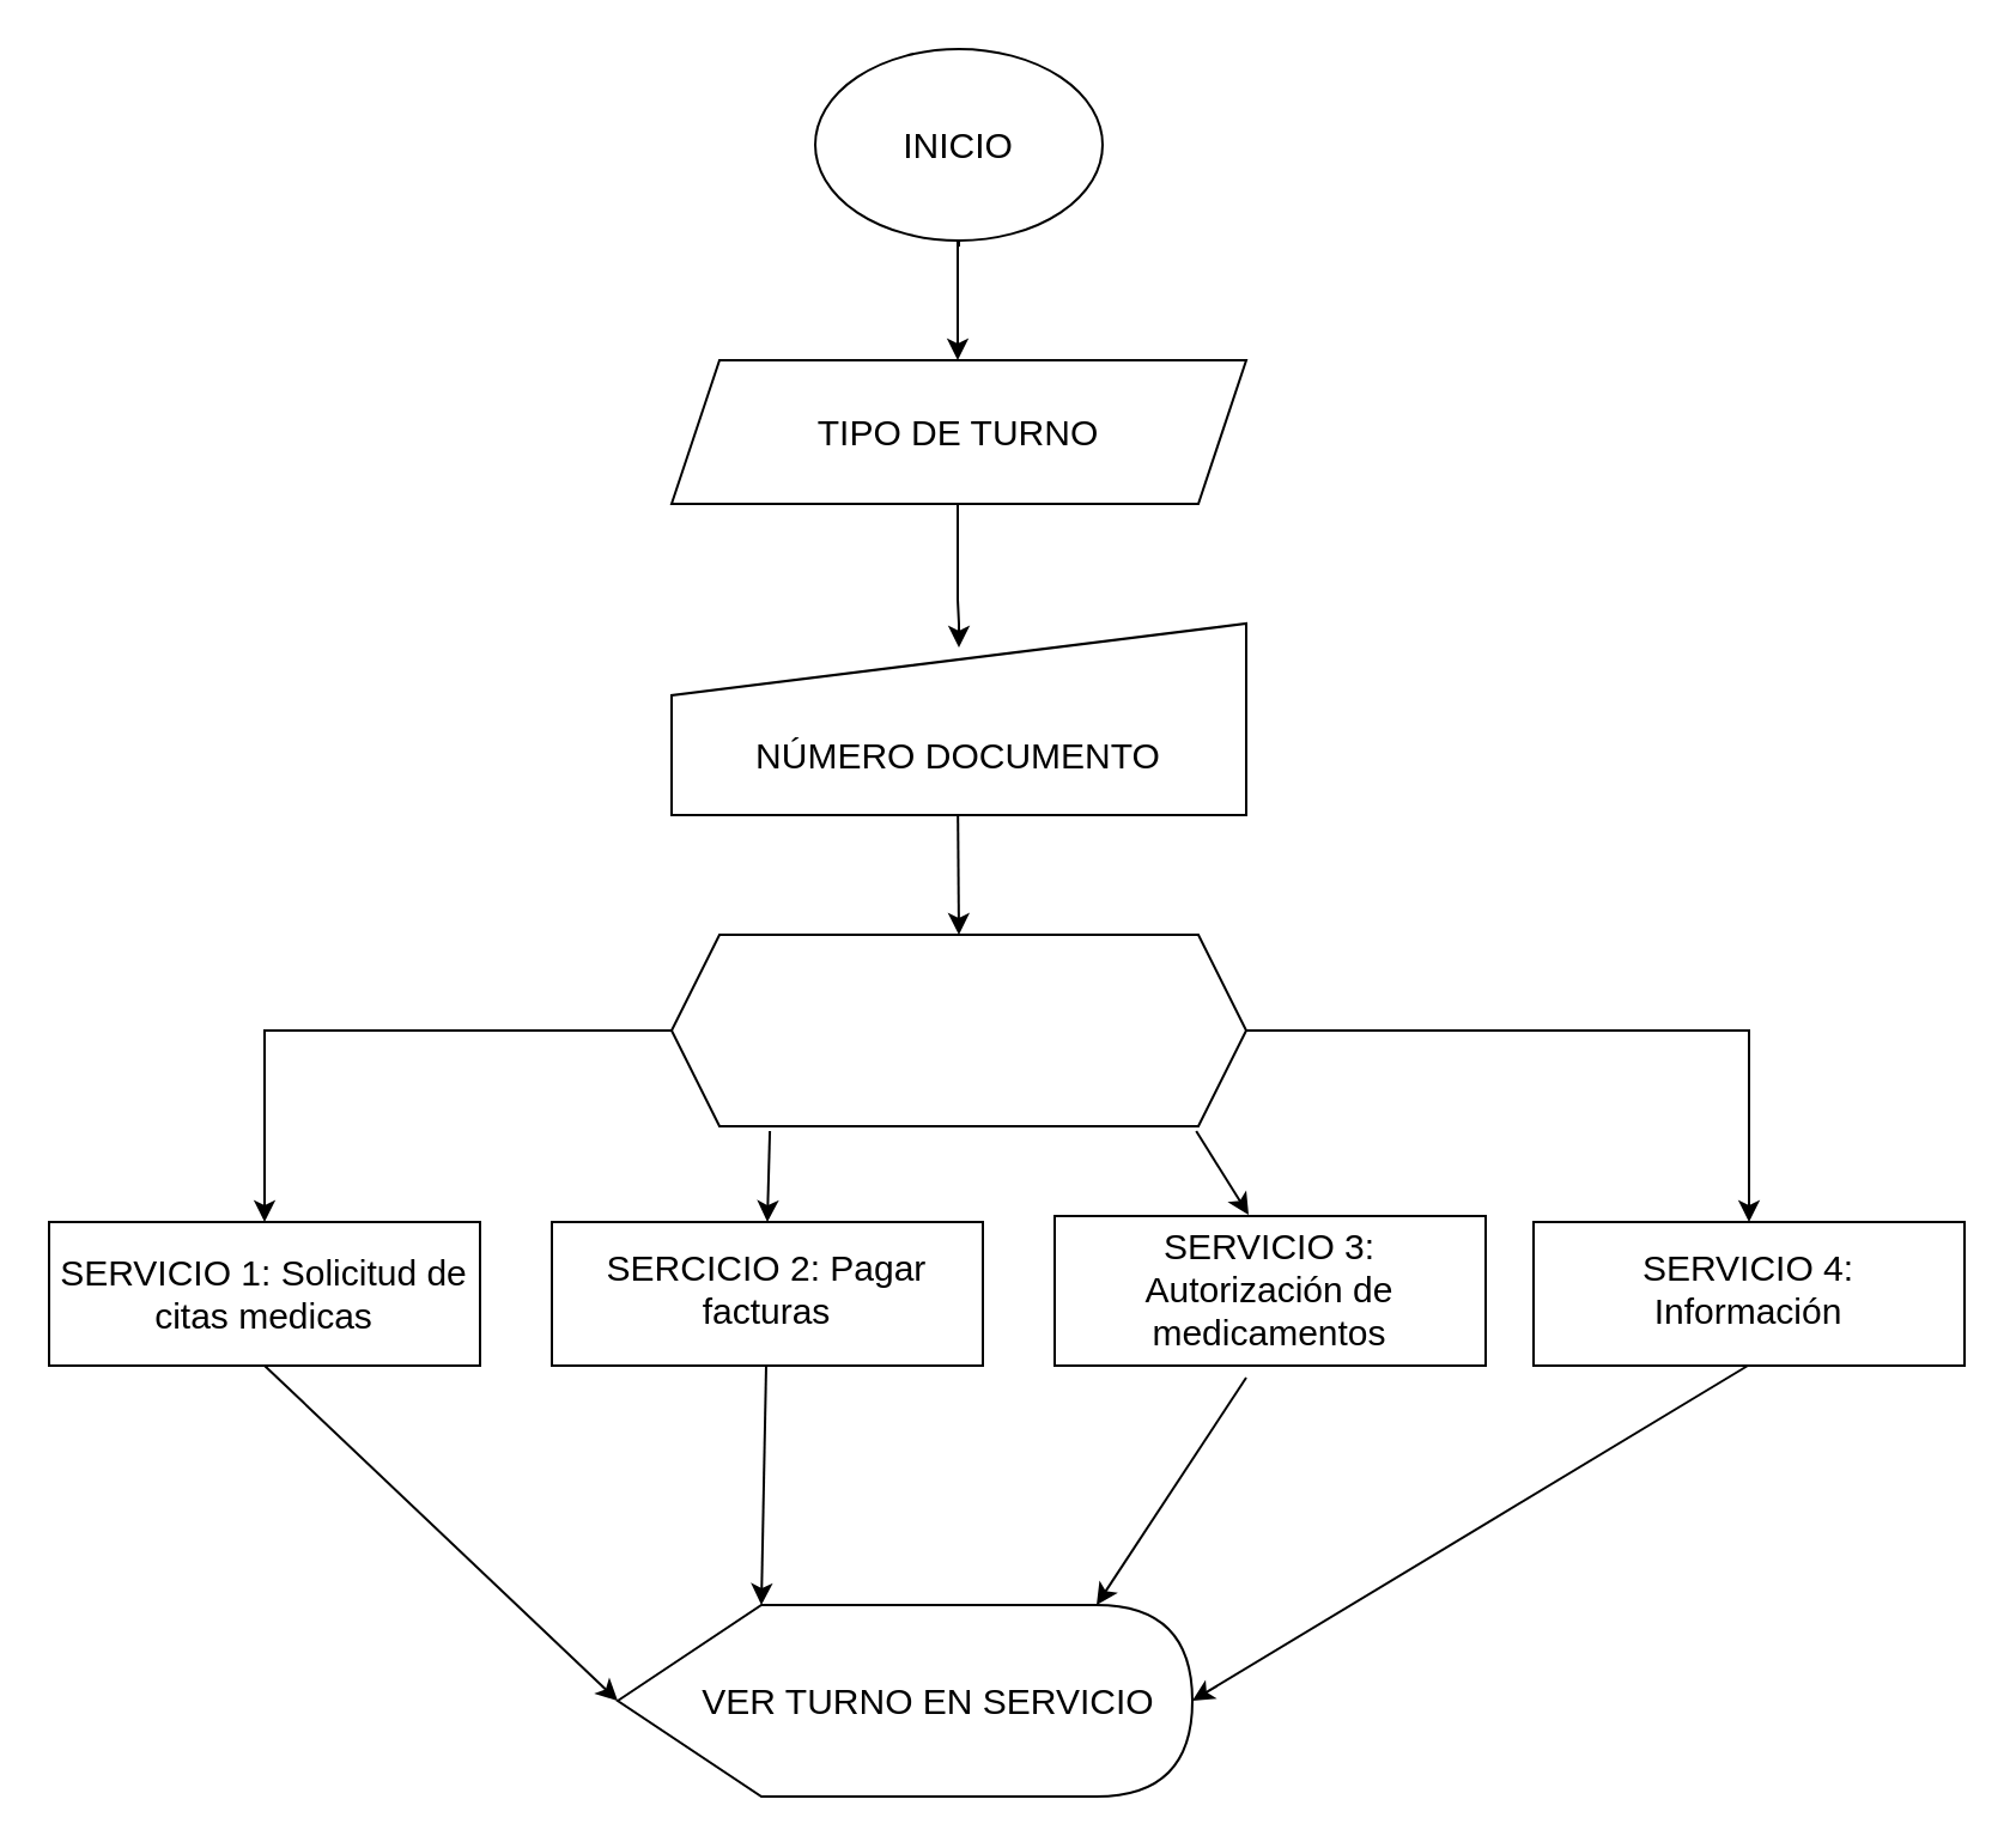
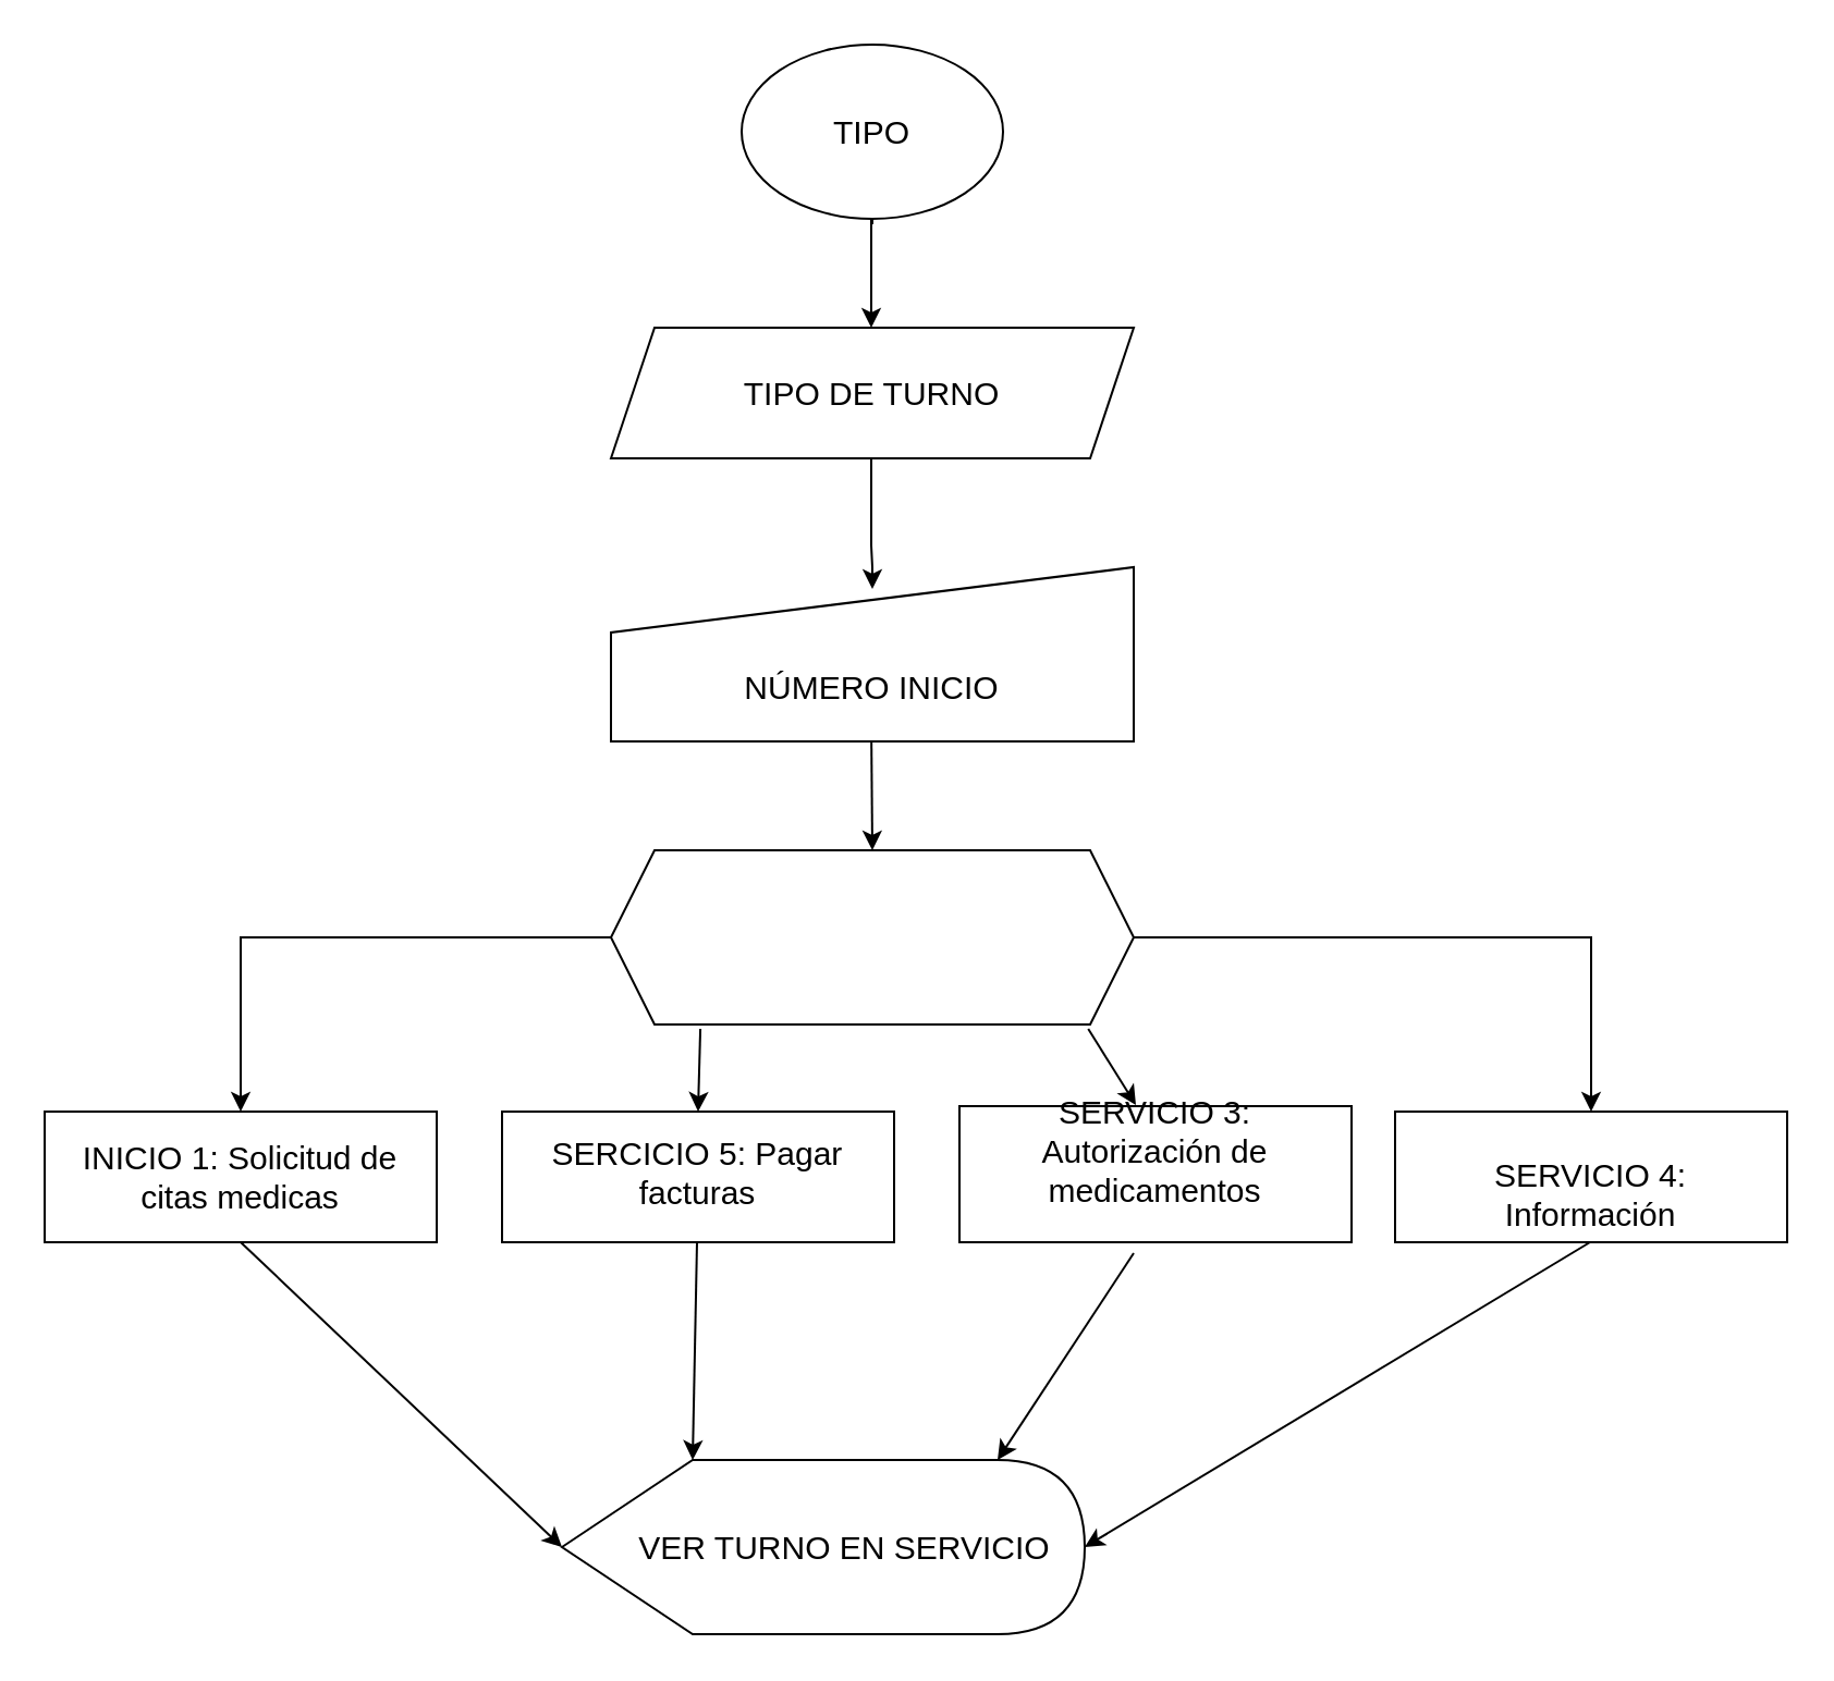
- <mxCell id="7" value="INICIO" style="text;html=1;align=center;verticalAlign=middle;whiteSpace=wrap;rounded=0;fontSize=15;" parent="1" vertex="1"><mxGeometry x="350" y="37.5" width="100" height="45" as="geometry" /></mxCell>
+ <mxCell id="7" value="TIPO" style="text;html=1;align=center;verticalAlign=middle;whiteSpace=wrap;rounded=0;fontSize=15;" parent="1" vertex="1"><mxGeometry x="350" y="37.5" width="100" height="45" as="geometry" /></mxCell>
- <mxCell id="30" value="NÚMERO DOCUMENTO" style="text;html=1;align=center;verticalAlign=middle;whiteSpace=wrap;rounded=0;fontSize=15;" vertex="1" parent="1"><mxGeometry x="305" y="300" width="190" height="30" as="geometry" /></mxCell>
+ <mxCell id="30" value="NÚMERO INICIO" style="text;html=1;align=center;verticalAlign=middle;whiteSpace=wrap;rounded=0;fontSize=15;" vertex="1" parent="1"><mxGeometry x="305" y="300" width="190" height="30" as="geometry" /></mxCell>
- <mxCell id="14" value="SERVICIO 3: Autorización de medicamentos" style="text;html=1;align=center;verticalAlign=middle;whiteSpace=wrap;rounded=0;fontSize=15;" parent="1" vertex="1"><mxGeometry x="450" y="522.5" width="160" height="30" as="geometry" /></mxCell>
+ <mxCell id="14" value="SERVICIO 3: Autorización de medicamentos" style="text;html=1;align=center;verticalAlign=middle;whiteSpace=wrap;rounded=0;fontSize=15;" parent="1" vertex="1"><mxGeometry x="450" y="512.5" width="160" height="30" as="geometry" /></mxCell>
- <mxCell id="15" value="SERVICIO 4: Información" style="text;html=1;align=center;verticalAlign=middle;whiteSpace=wrap;rounded=0;fontSize=15;" parent="1" vertex="1"><mxGeometry x="650" y="522.5" width="160" height="30" as="geometry" /></mxCell>
+ <mxCell id="15" value="SERVICIO 4: Información" style="text;html=1;align=center;verticalAlign=middle;whiteSpace=wrap;rounded=0;fontSize=15;" parent="1" vertex="1"><mxGeometry x="650" y="532.5" width="160" height="30" as="geometry" /></mxCell>
- <mxCell id="13" value="SERCICIO 2: Pagar facturas" style="text;html=1;align=center;verticalAlign=middle;whiteSpace=wrap;rounded=0;fontSize=15;" parent="1" vertex="1"><mxGeometry x="240" y="522.5" width="160" height="30" as="geometry" /></mxCell>
+ <mxCell id="13" value="SERCICIO 5: Pagar facturas" style="text;html=1;align=center;verticalAlign=middle;whiteSpace=wrap;rounded=0;fontSize=15;" parent="1" vertex="1"><mxGeometry x="240" y="522.5" width="160" height="30" as="geometry" /></mxCell>
- <mxCell id="19" value="SERVICIO 1: Solicitud de citas medicas" style="text;html=1;align=center;verticalAlign=middle;whiteSpace=wrap;rounded=0;fontSize=15;" parent="1" vertex="1"><mxGeometry x="20" y="522.5" width="180" height="35" as="geometry" /></mxCell>
+ <mxCell id="19" value="INICIO 1: Solicitud de citas medicas" style="text;html=1;align=center;verticalAlign=middle;whiteSpace=wrap;rounded=0;fontSize=15;" parent="1" vertex="1"><mxGeometry x="20" y="522.5" width="180" height="35" as="geometry" /></mxCell>
